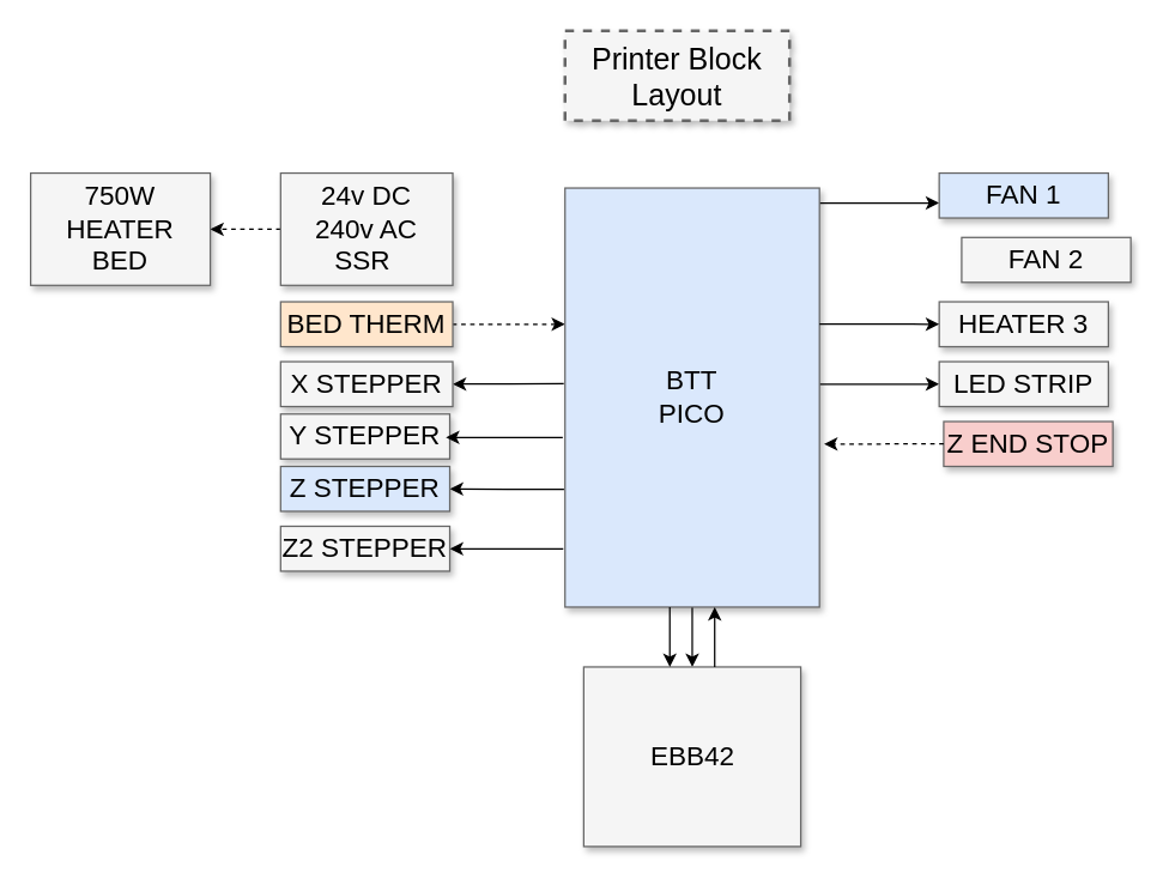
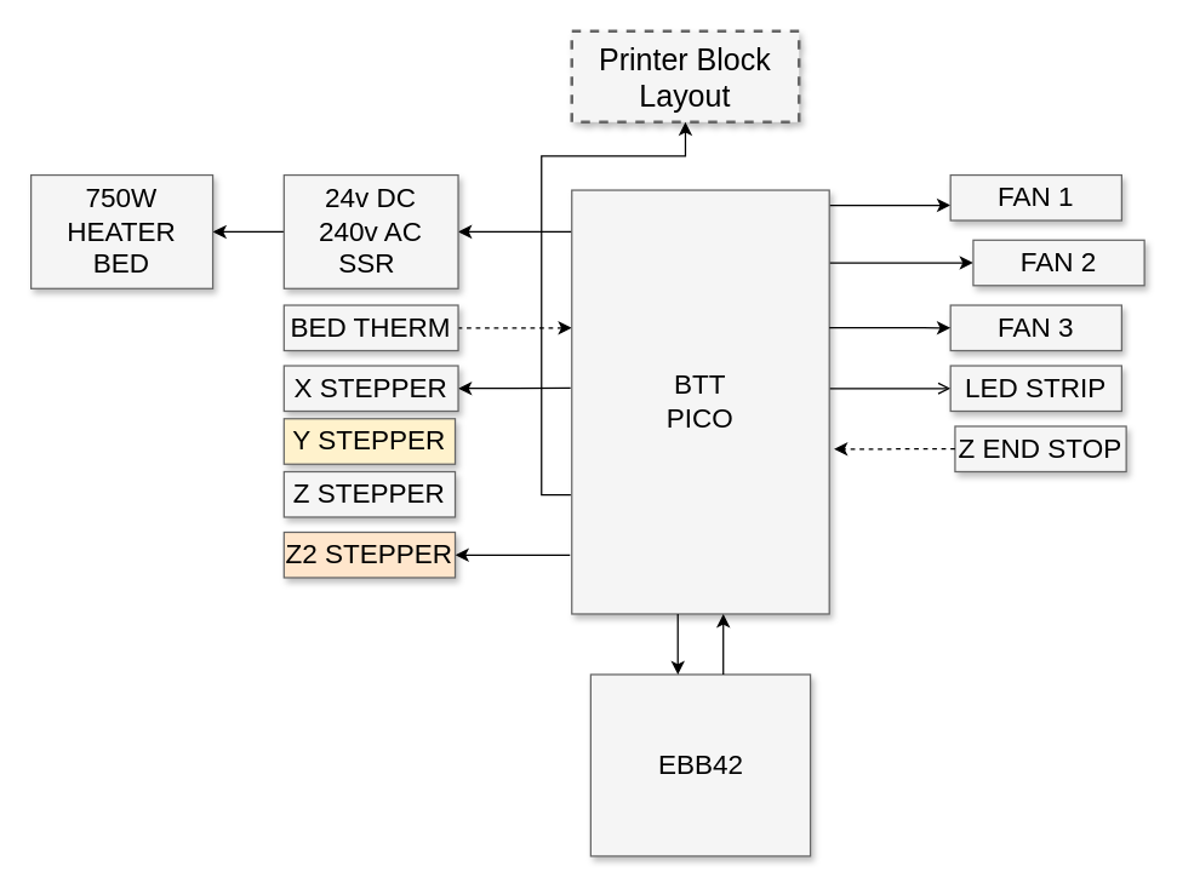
- <mxCell id="12" value="FAN 1" style="whiteSpace=wrap;html=1;shadow=1;fontSize=18;fillColor=#dae8fc;strokeColor=#666666;rotation=0;" parent="1" vertex="1"><mxGeometry x="627" y="115" width="113" height="30" as="geometry" /></mxCell>
+ <mxCell id="12" value="FAN 1" style="whiteSpace=wrap;html=1;shadow=1;fontSize=18;fillColor=#f5f5f5;strokeColor=#666666;rotation=0;" parent="1" vertex="1"><mxGeometry x="627" y="115" width="113" height="30" as="geometry" /></mxCell>
- <mxCell id="16" style="edgeStyle=orthogonalEdgeStyle;rounded=0;orthogonalLoop=1;jettySize=auto;html=1;dashed=1;" edge="1" parent="1" source="17" target="18"><mxGeometry relative="1" as="geometry" /></mxCell>
+ <mxCell id="16" style="edgeStyle=orthogonalEdgeStyle;rounded=0;orthogonalLoop=1;jettySize=auto;html=1;" edge="1" parent="1" source="17" target="18"><mxGeometry relative="1" as="geometry" /></mxCell>
+ <mxCell id="7" style="edgeStyle=orthogonalEdgeStyle;rounded=0;orthogonalLoop=1;jettySize=auto;html=1;exitX=0;exitY=0.098;exitDx=0;exitDy=0;entryX=1;entryY=0.5;entryDx=0;entryDy=0;exitPerimeter=0;" edge="1" parent="1" source="11" target="17"><mxGeometry relative="1" as="geometry" /></mxCell>
- <mxCell id="14" value="BED THERM" style="whiteSpace=wrap;html=1;shadow=1;fontSize=18;fillColor=#ffe6cc;strokeColor=#666666;rotation=0;" parent="1" vertex="1"><mxGeometry x="187" y="201" width="115" height="30" as="geometry" /></mxCell>
+ <mxCell id="14" value="BED THERM" style="whiteSpace=wrap;html=1;shadow=1;fontSize=18;fillColor=#f5f5f5;strokeColor=#666666;rotation=0;" parent="1" vertex="1"><mxGeometry x="187" y="201" width="115" height="30" as="geometry" /></mxCell>
- <mxCell id="22" value="HEATER 3" style="whiteSpace=wrap;html=1;shadow=1;fontSize=18;fillColor=#f5f5f5;strokeColor=#666666;" vertex="1" parent="1"><mxGeometry x="627" y="201" width="113" height="30" as="geometry" /></mxCell>
+ <mxCell id="22" value="FAN 3" style="whiteSpace=wrap;html=1;shadow=1;fontSize=18;fillColor=#f5f5f5;strokeColor=#666666;" vertex="1" parent="1"><mxGeometry x="627" y="201" width="113" height="30" as="geometry" /></mxCell>
- <mxCell id="6" style="edgeStyle=elbowEdgeStyle;rounded=0;html=1;startArrow=none;startFill=0;jettySize=auto;orthogonalLoop=1;fontSize=18;elbow=vertical;" parent="1" source="11" target="15" edge="1"><mxGeometry relative="1" as="geometry" /></mxCell>
+ <mxCell id="6" style="edgeStyle=elbowEdgeStyle;rounded=0;html=1;startArrow=none;startFill=0;jettySize=auto;orthogonalLoop=1;fontSize=18;elbow=vertical;endArrow=open;" parent="1" source="11" target="15" edge="1"><mxGeometry relative="1" as="geometry" /></mxCell>
- <mxCell id="11" value="BTT&lt;div&gt;PICO&lt;/div&gt;" style="whiteSpace=wrap;html=1;shadow=1;fontSize=18;fillColor=#dae8fc;strokeColor=#666666;" parent="1" vertex="1"><mxGeometry x="377" y="125" width="170" height="280" as="geometry" /></mxCell>
+ <mxCell id="11" value="BTT&lt;div&gt;PICO&lt;/div&gt;" style="whiteSpace=wrap;html=1;shadow=1;fontSize=18;fillColor=#f5f5f5;strokeColor=#666666;" parent="1" vertex="1"><mxGeometry x="377" y="125" width="170" height="280" as="geometry" /></mxCell>
- <mxCell id="27" value="Y STEPPER" style="whiteSpace=wrap;html=1;shadow=1;fontSize=18;fillColor=#f5f5f5;strokeColor=#666666;rotation=0;" vertex="1" parent="1"><mxGeometry x="187" y="276" width="113" height="30" as="geometry" /></mxCell>
+ <mxCell id="27" value="Y STEPPER" style="whiteSpace=wrap;html=1;shadow=1;fontSize=18;fillColor=#fff2cc;strokeColor=#666666;rotation=0;" vertex="1" parent="1"><mxGeometry x="187" y="276" width="113" height="30" as="geometry" /></mxCell>
- <mxCell id="30" style="edgeStyle=orthogonalEdgeStyle;rounded=0;orthogonalLoop=1;jettySize=auto;html=1;entryX=0.977;entryY=0.523;entryDx=0;entryDy=0;entryPerimeter=0;exitX=-0.009;exitY=0.595;exitDx=0;exitDy=0;exitPerimeter=0;" edge="1" parent="1" source="11" target="27"><mxGeometry relative="1" as="geometry" /></mxCell>
- <mxCell id="24" value="Z END STOP" style="whiteSpace=wrap;html=1;shadow=1;fontSize=18;fillColor=#f8cecc;strokeColor=#666666;rotation=0;" vertex="1" parent="1"><mxGeometry x="630" y="281" width="113" height="30" as="geometry" /></mxCell>
+ <mxCell id="24" value="Z END STOP" style="whiteSpace=wrap;html=1;shadow=1;fontSize=18;fillColor=#f5f5f5;strokeColor=#666666;rotation=0;" vertex="1" parent="1"><mxGeometry x="630" y="281" width="113" height="30" as="geometry" /></mxCell>
- <mxCell id="28" value="Z STEPPER" style="whiteSpace=wrap;html=1;shadow=1;fontSize=18;fillColor=#dae8fc;strokeColor=#666666;rotation=0;" vertex="1" parent="1"><mxGeometry x="187" y="311" width="113" height="30" as="geometry" /></mxCell>
+ <mxCell id="28" value="Z STEPPER" style="whiteSpace=wrap;html=1;shadow=1;fontSize=18;fillColor=#f5f5f5;strokeColor=#666666;rotation=0;" vertex="1" parent="1"><mxGeometry x="187" y="311" width="113" height="30" as="geometry" /></mxCell>
- <mxCell id="9" style="edgeStyle=orthogonalEdgeStyle;rounded=0;orthogonalLoop=1;jettySize=auto;html=1;entryX=1;entryY=0.5;entryDx=0;entryDy=0;exitX=-0.004;exitY=0.719;exitDx=0;exitDy=0;exitPerimeter=0;" edge="1" parent="1" source="11" target="28"><mxGeometry relative="1" as="geometry" /></mxCell>
+ <mxCell id="9" style="edgeStyle=orthogonalEdgeStyle;rounded=0;orthogonalLoop=1;jettySize=auto;html=1;exitX=-0.004;exitY=0.719;exitDx=0;exitDy=0;exitPerimeter=0;" edge="1" parent="1" source="11" target="2"><mxGeometry relative="1" as="geometry" /></mxCell>
- <mxCell id="29" value="Z2 STEPPER" style="whiteSpace=wrap;html=1;shadow=1;fontSize=18;fillColor=#f5f5f5;strokeColor=#666666;rotation=0;" vertex="1" parent="1"><mxGeometry x="187" y="351" width="113" height="30" as="geometry" /></mxCell>
+ <mxCell id="29" value="Z2 STEPPER" style="whiteSpace=wrap;html=1;shadow=1;fontSize=18;fillColor=#ffe6cc;strokeColor=#666666;rotation=0;" vertex="1" parent="1"><mxGeometry x="187" y="351" width="113" height="30" as="geometry" /></mxCell>
- <mxCell id="4" style="edgeStyle=elbowEdgeStyle;rounded=0;html=1;startArrow=none;startFill=0;jettySize=auto;orthogonalLoop=1;fontSize=18;elbow=vertical;" parent="1" source="11" target="19" edge="1"><mxGeometry relative="1" as="geometry" /></mxCell>
+ <mxCell id="4" style="edgeStyle=elbowEdgeStyle;rounded=0;html=1;startArrow=none;startFill=0;jettySize=auto;orthogonalLoop=1;fontSize=18;elbow=vertical;" parent="1" source="11" target="13" edge="1"><mxGeometry relative="1" as="geometry" /></mxCell>
